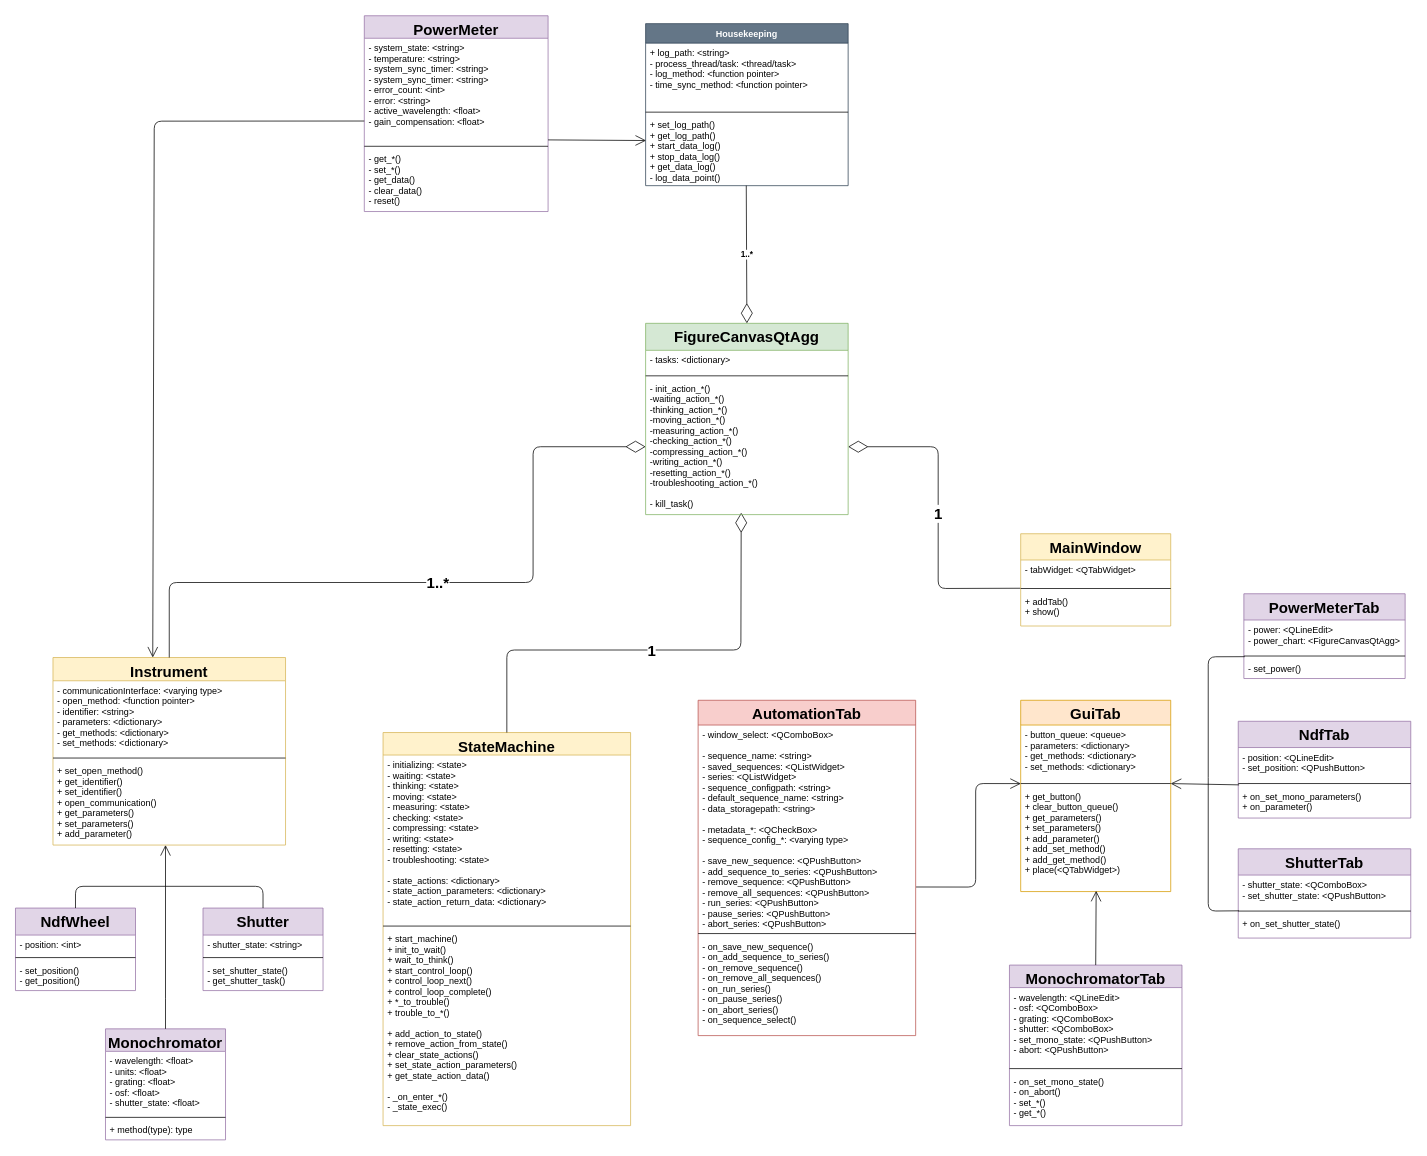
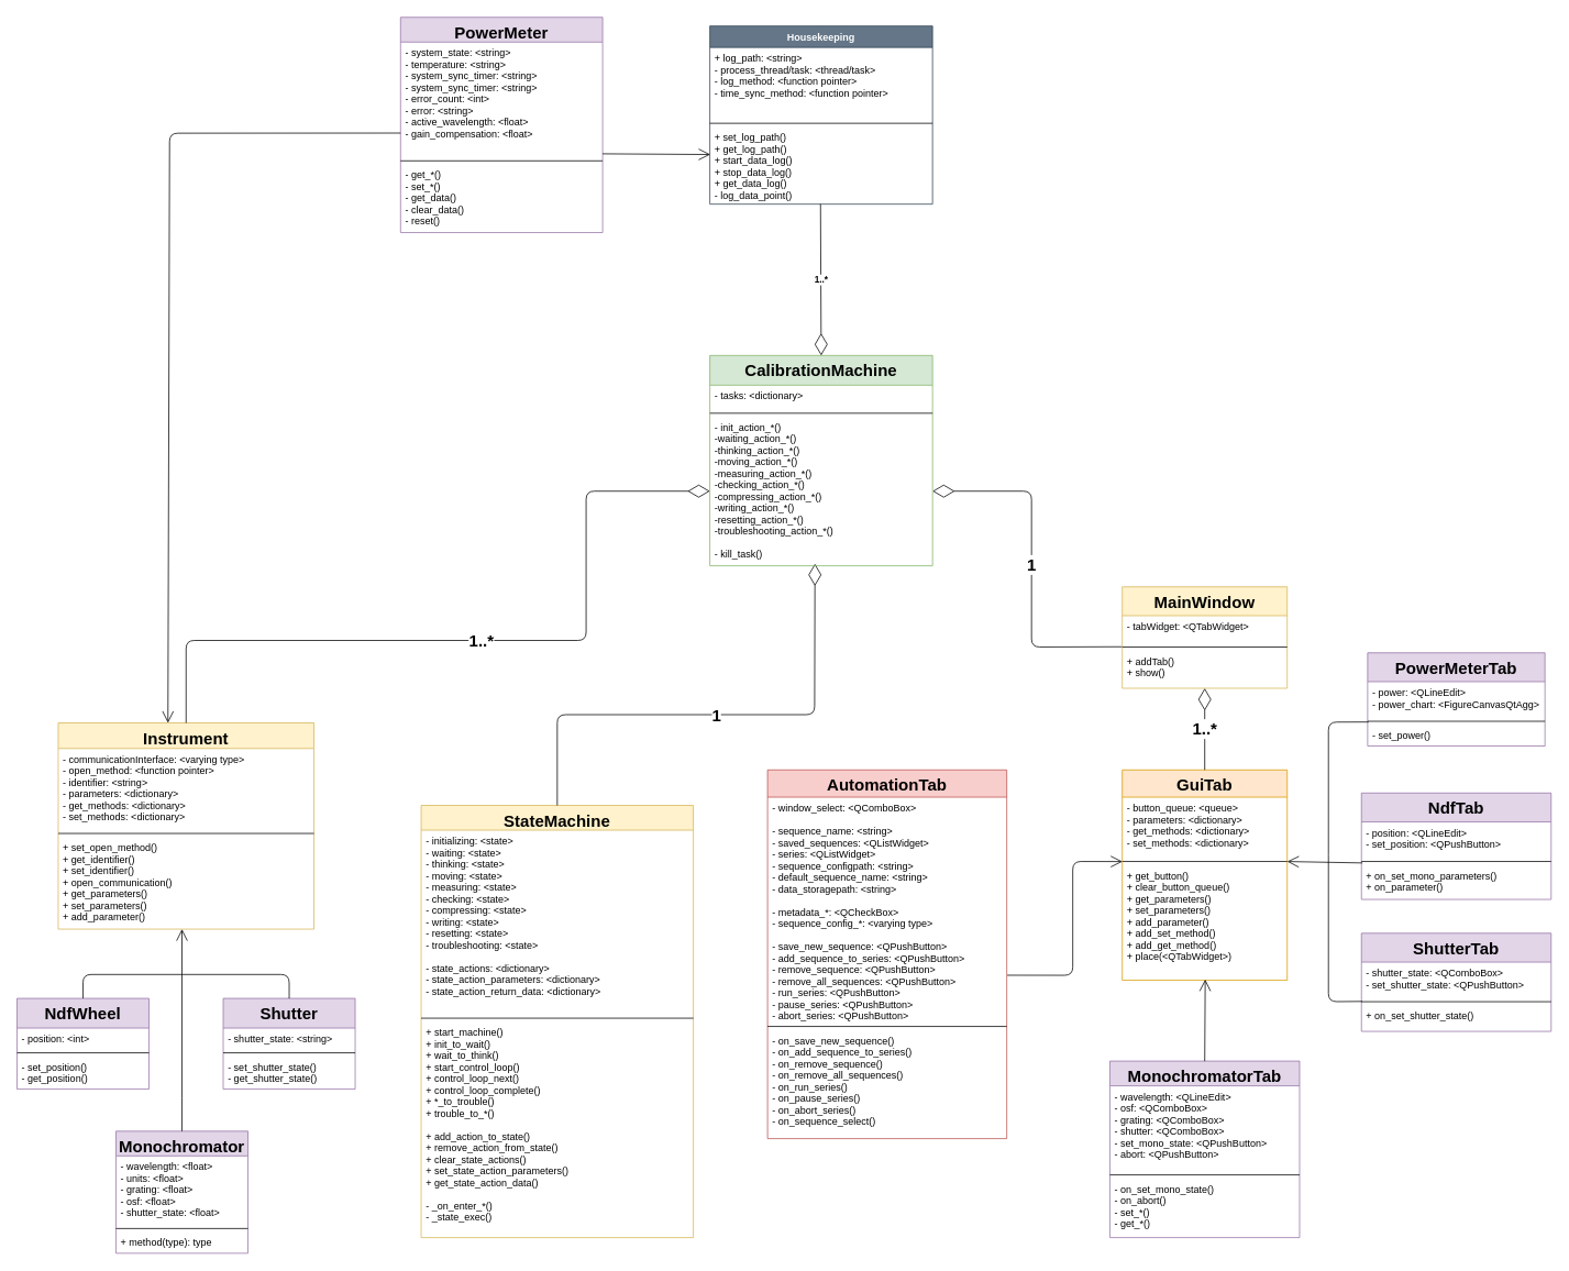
- <mxCell id="67" value="FigureCanvasQtAgg" style="swimlane;fontStyle=1;align=center;verticalAlign=top;childLayout=stackLayout;horizontal=1;startSize=36;horizontalStack=0;resizeParent=1;resizeParentMax=0;resizeLast=0;collapsible=1;marginBottom=0;fontSize=20;strokeColor=#82b366;fillColor=#d5e8d4;" parent="1" vertex="1"><mxGeometry x="860" y="430.5" width="270" height="255" as="geometry" /></mxCell>
+ <mxCell id="67" value="CalibrationMachine" style="swimlane;fontStyle=1;align=center;verticalAlign=top;childLayout=stackLayout;horizontal=1;startSize=36;horizontalStack=0;resizeParent=1;resizeParentMax=0;resizeLast=0;collapsible=1;marginBottom=0;fontSize=20;strokeColor=#82b366;fillColor=#d5e8d4;" parent="1" vertex="1"><mxGeometry x="860" y="430.5" width="270" height="255" as="geometry" /></mxCell>
+ <mxCell id="40" value="1..*" style="endArrow=diamondThin;endFill=0;endSize=24;html=1;exitX=0.5;exitY=0;exitDx=0;exitDy=0;entryX=0.5;entryY=1;entryDx=0;entryDy=0;fontSize=20;fontStyle=1" parent="1" source="14" target="10" edge="1"><mxGeometry width="160" relative="1" as="geometry"><mxPoint x="1390" y="881" as="sourcePoint" /><mxPoint x="1550" y="881" as="targetPoint" /></mxGeometry></mxCell>
- <mxCell id="53" value="- set_shutter_state()&#10;- get_shutter_task()" style="text;strokeColor=none;fillColor=none;align=left;verticalAlign=top;spacingLeft=4;spacingRight=4;overflow=hidden;rotatable=0;points=[[0,0.5],[1,0.5]];portConstraint=eastwest;" parent="50" vertex="1"><mxGeometry y="70" width="160" height="40" as="geometry" /></mxCell>
+ <mxCell id="53" value="- set_shutter_state()&#10;- get_shutter_state()" style="text;strokeColor=none;fillColor=none;align=left;verticalAlign=top;spacingLeft=4;spacingRight=4;overflow=hidden;rotatable=0;points=[[0,0.5],[1,0.5]];portConstraint=eastwest;" parent="50" vertex="1"><mxGeometry y="70" width="160" height="40" as="geometry" /></mxCell>
